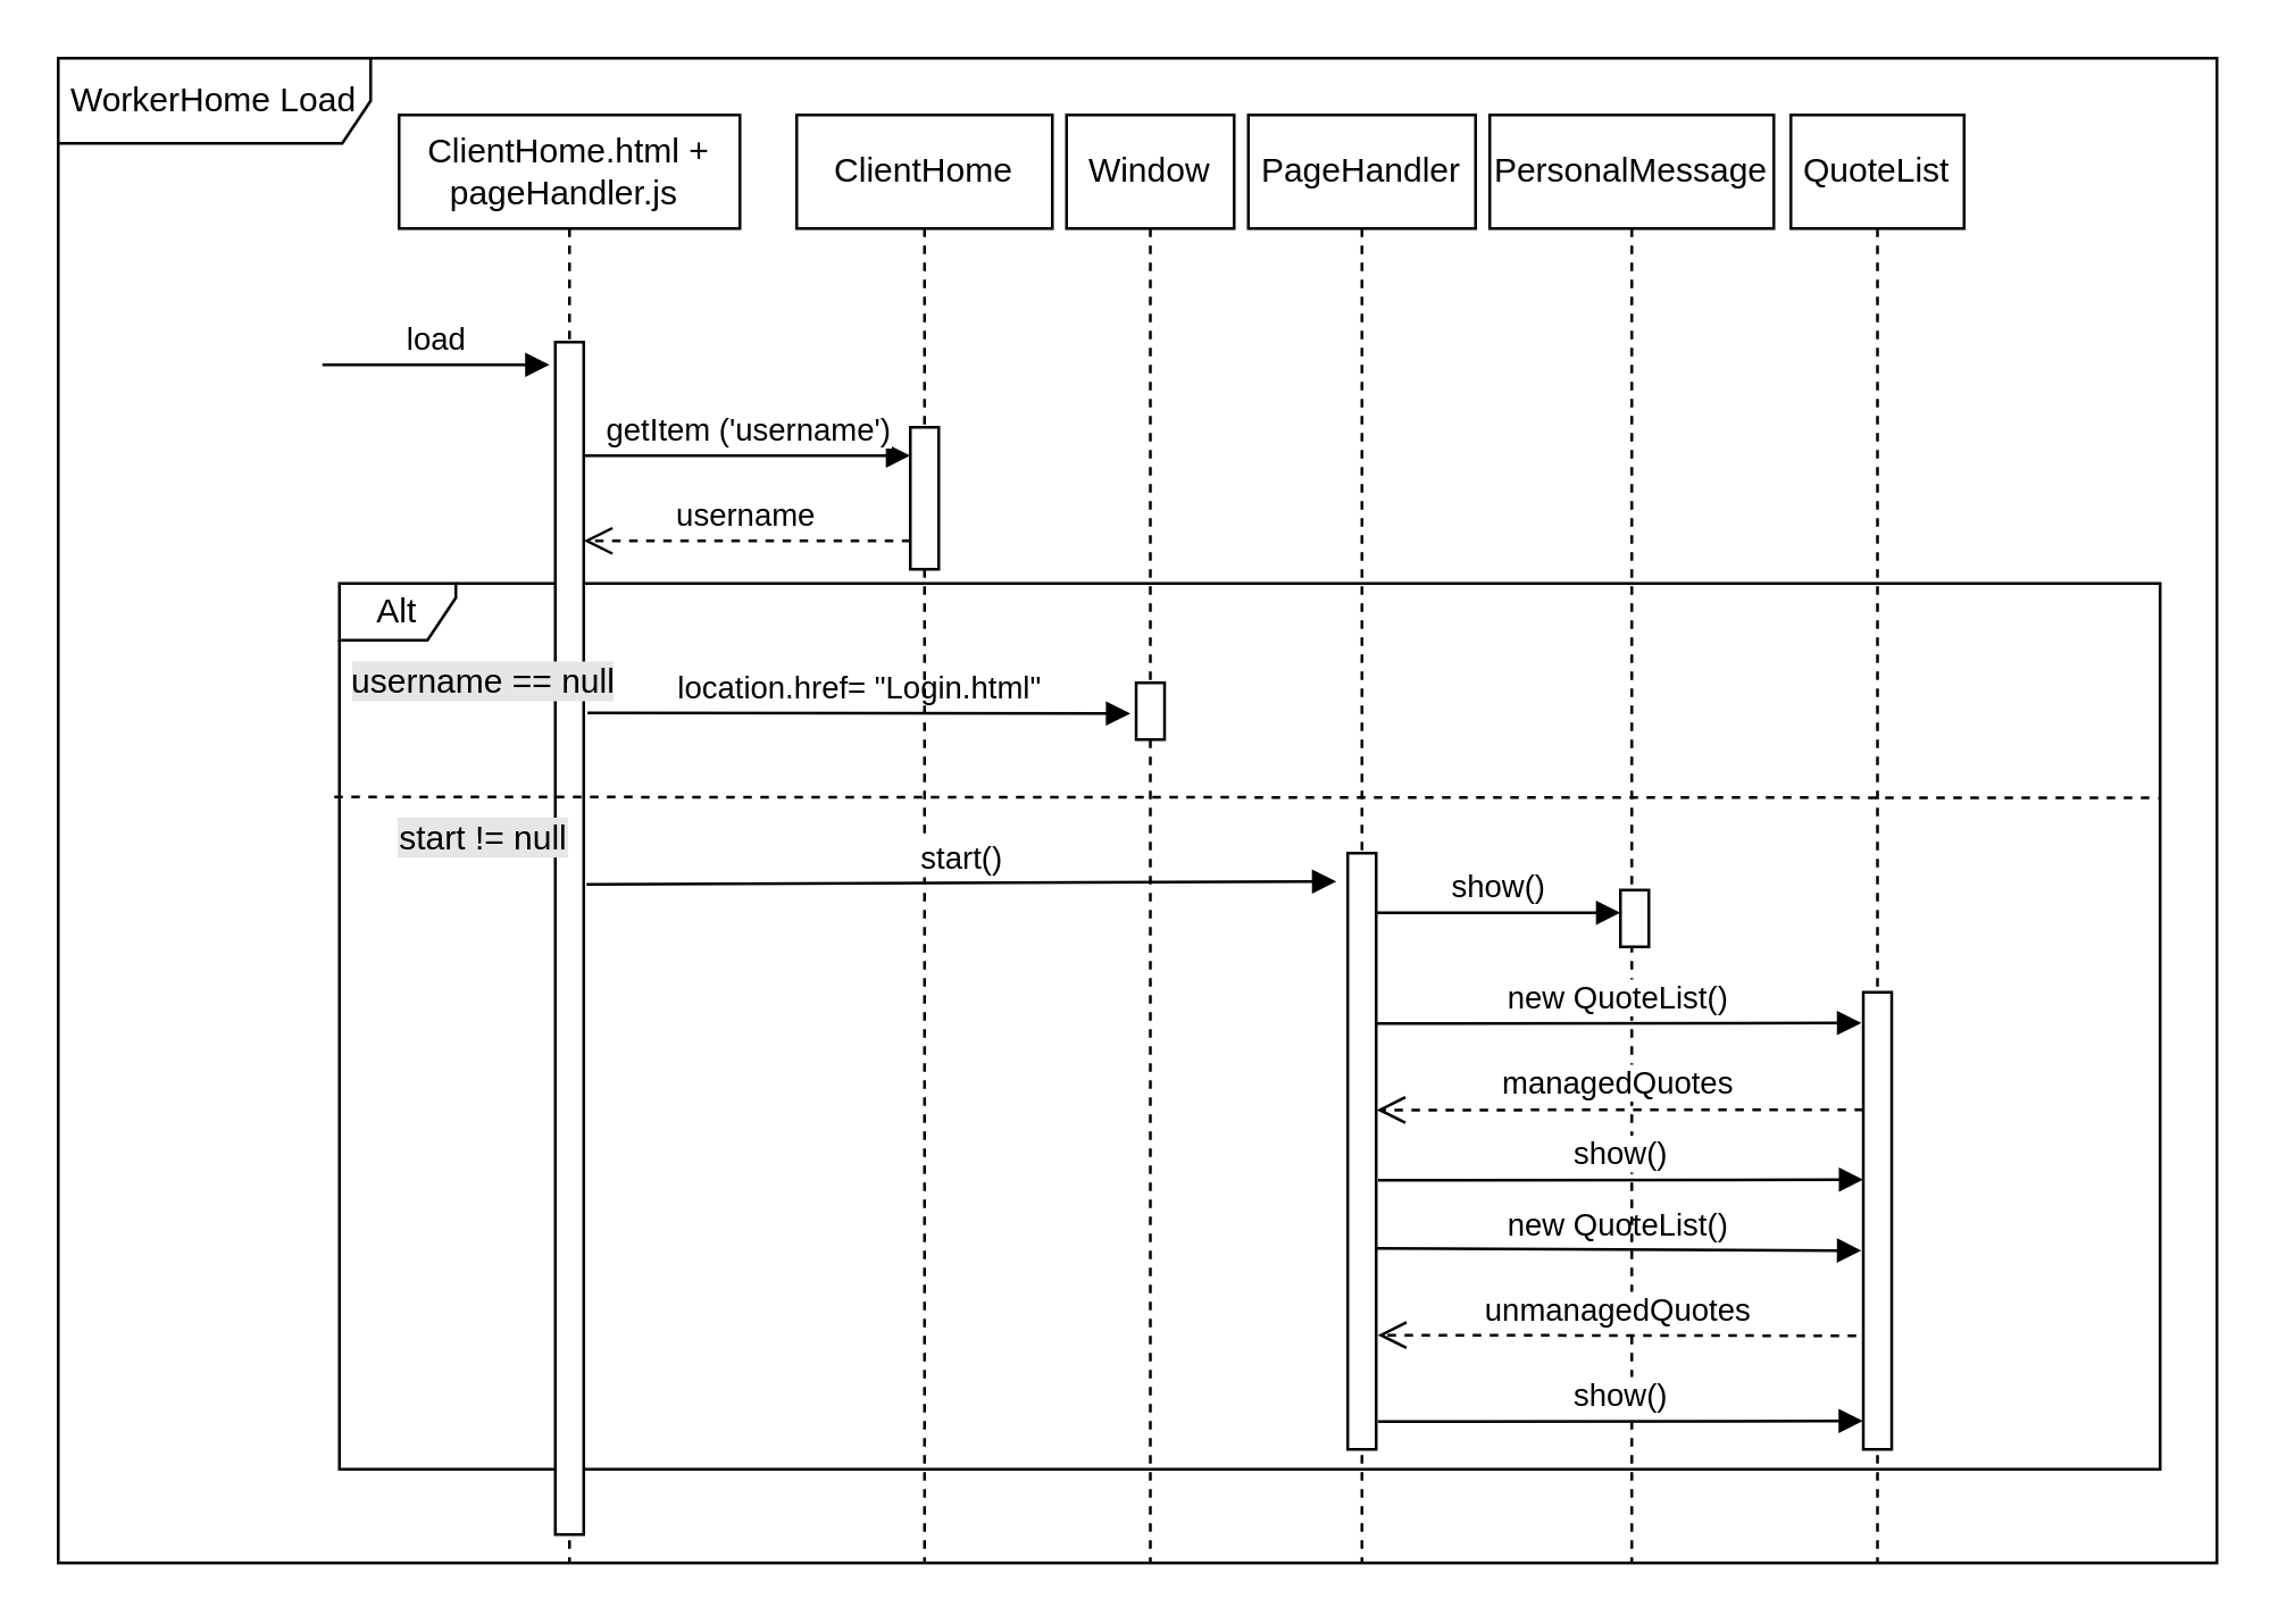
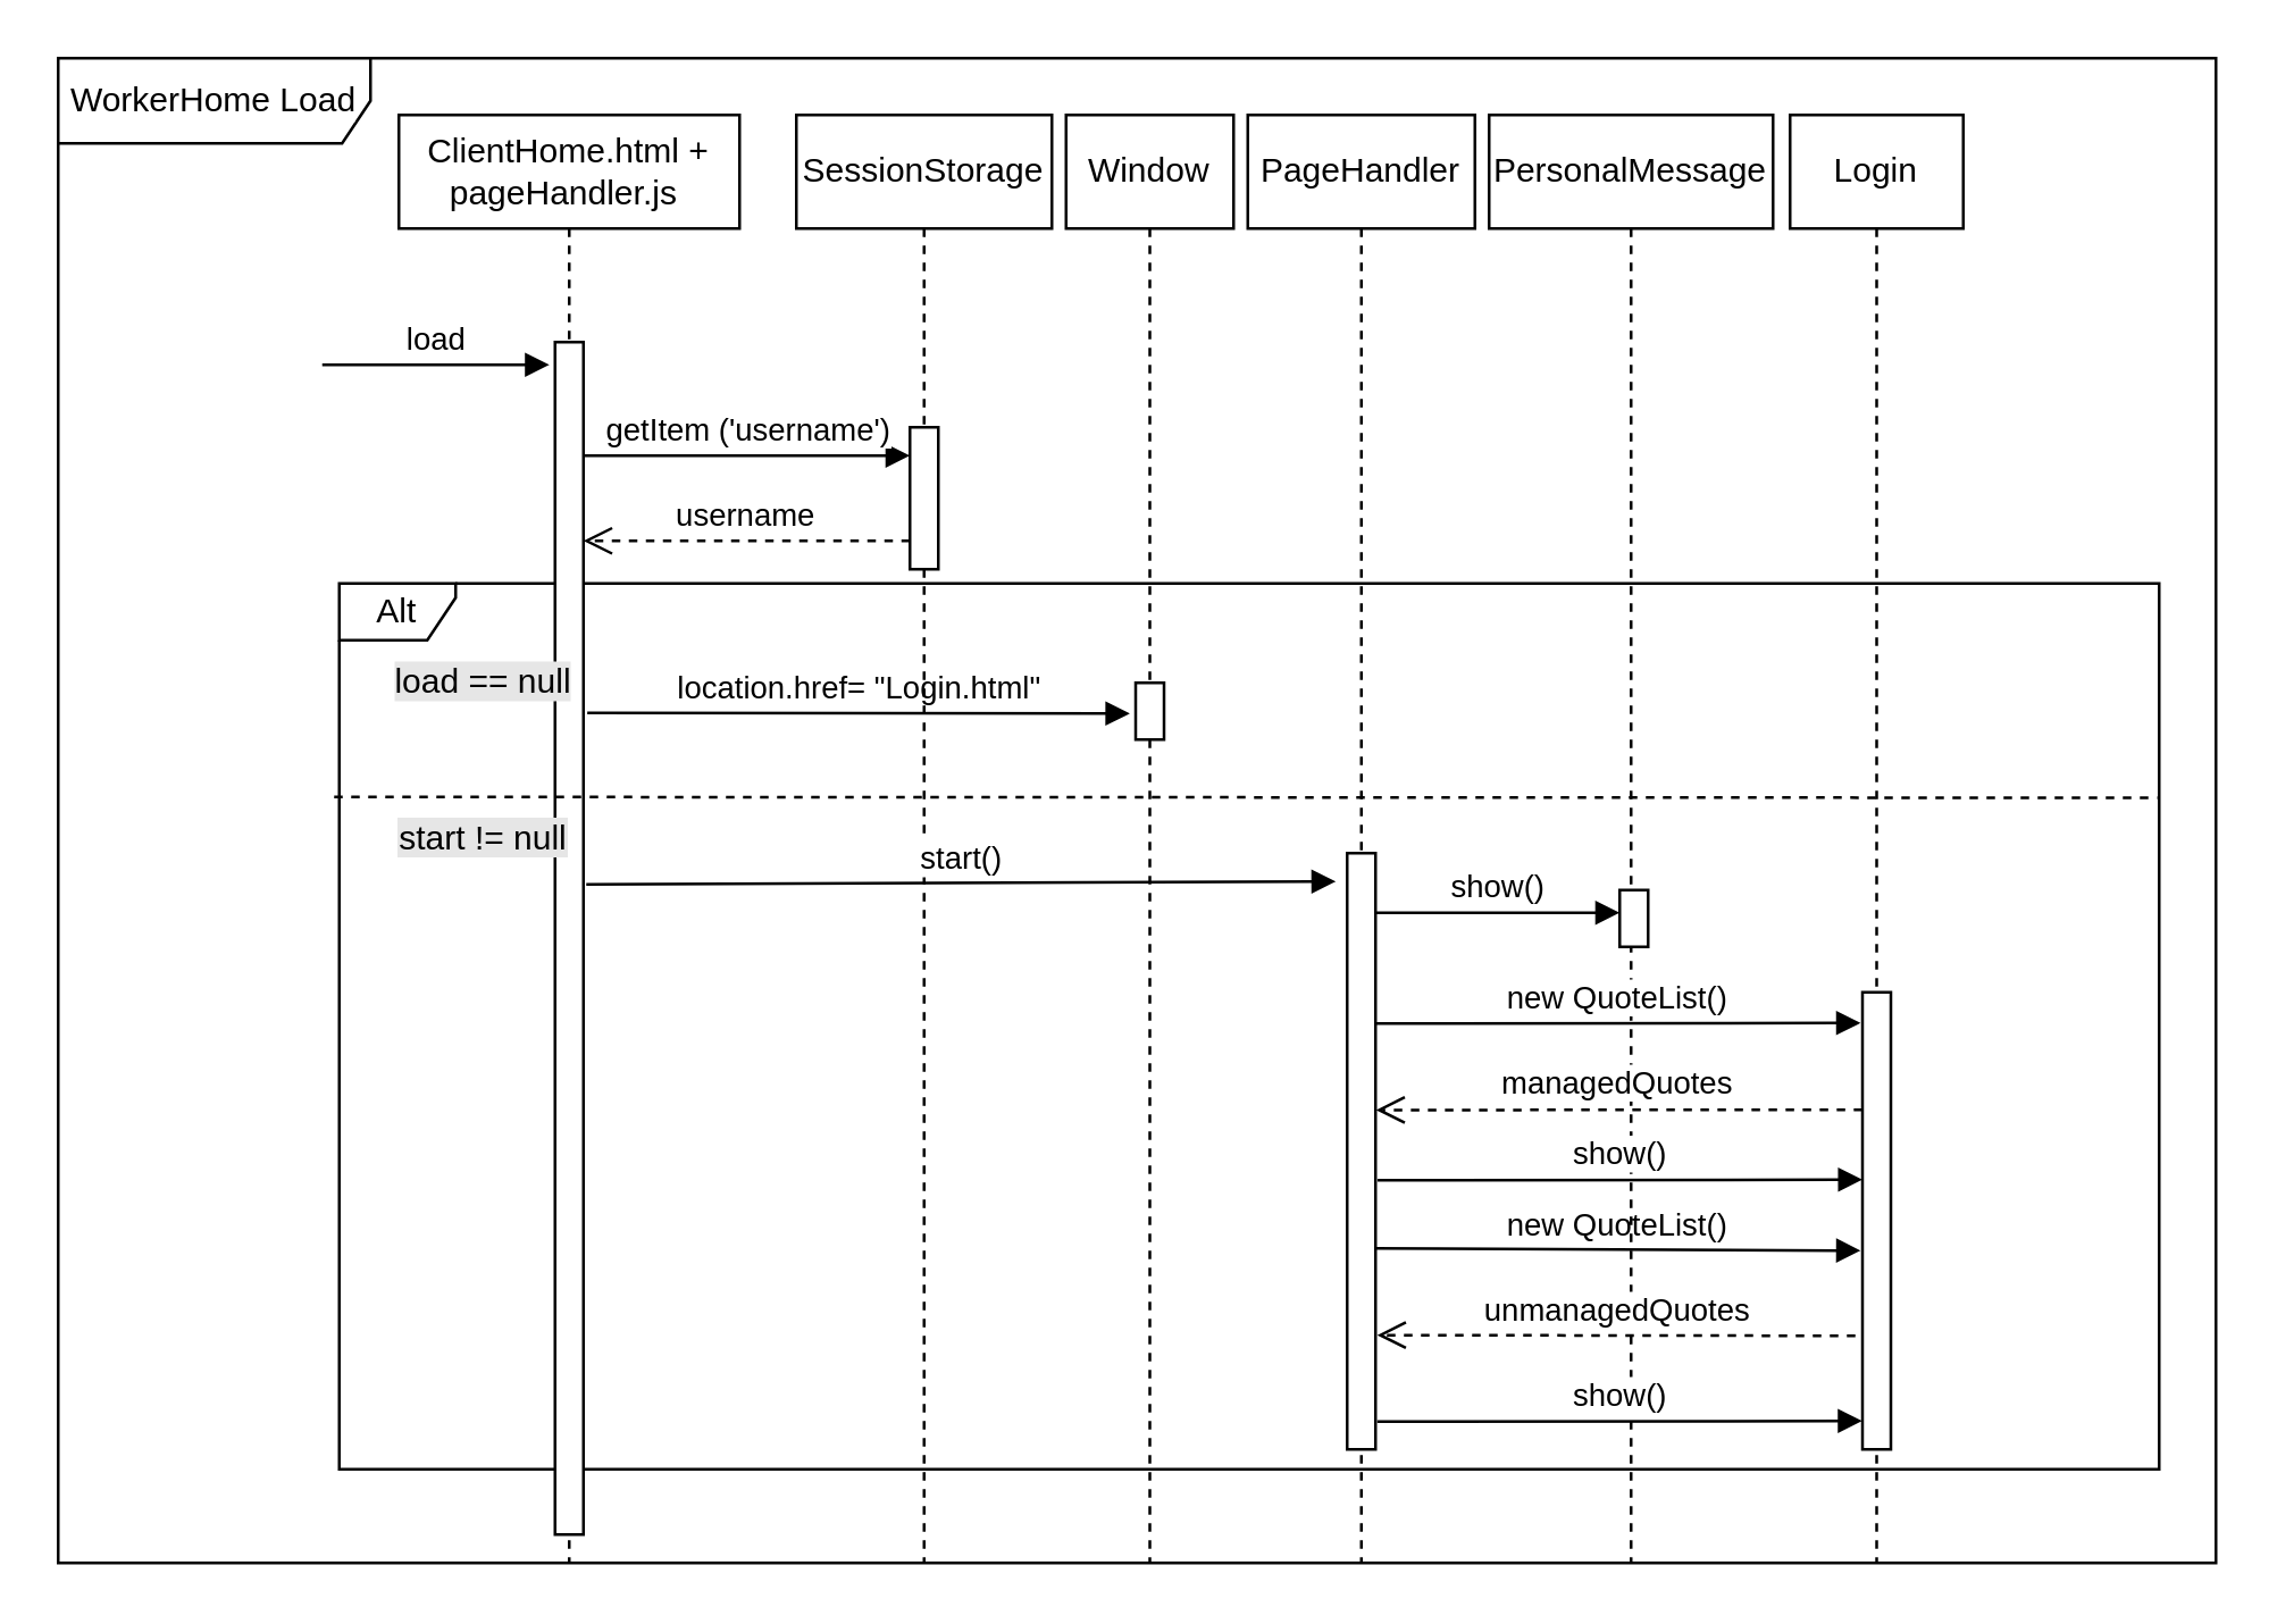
- <mxCell id="10" value="ClientHome" style="shape=umlLifeline;perimeter=lifelinePerimeter;whiteSpace=wrap;html=1;container=0;collapsible=0;recursiveResize=0;outlineConnect=0;" vertex="1" parent="1"><mxGeometry x="280" y="40" width="90" height="510" as="geometry" /></mxCell>
+ <mxCell id="10" value="SessionStorage" style="shape=umlLifeline;perimeter=lifelinePerimeter;whiteSpace=wrap;html=1;container=0;collapsible=0;recursiveResize=0;outlineConnect=0;" vertex="1" parent="1"><mxGeometry x="280" y="40" width="90" height="510" as="geometry" /></mxCell>
- <mxCell id="22" value="QuoteList" style="shape=umlLifeline;perimeter=lifelinePerimeter;whiteSpace=wrap;html=1;container=0;collapsible=0;recursiveResize=0;outlineConnect=0;" vertex="1" parent="1"><mxGeometry x="630" y="40" width="61" height="510" as="geometry" /></mxCell>
+ <mxCell id="22" value="Login" style="shape=umlLifeline;perimeter=lifelinePerimeter;whiteSpace=wrap;html=1;container=0;collapsible=0;recursiveResize=0;outlineConnect=0;" vertex="1" parent="1"><mxGeometry x="630" y="40" width="61" height="510" as="geometry" /></mxCell>
- <mxCell id="14" value="&lt;span style=&quot;background-color: rgb(230, 230, 230);&quot;&gt;username == null&lt;/span&gt;" style="text;html=1;strokeColor=none;fillColor=none;align=center;verticalAlign=middle;whiteSpace=wrap;rounded=0;" vertex="1" parent="1"><mxGeometry x="115" y="225" width="110" height="30" as="geometry" /></mxCell>
+ <mxCell id="14" value="&lt;span style=&quot;background-color: rgb(230, 230, 230);&quot;&gt;load == null&lt;/span&gt;" style="text;html=1;strokeColor=none;fillColor=none;align=center;verticalAlign=middle;whiteSpace=wrap;rounded=0;" vertex="1" parent="1"><mxGeometry x="115" y="225" width="110" height="30" as="geometry" /></mxCell>
